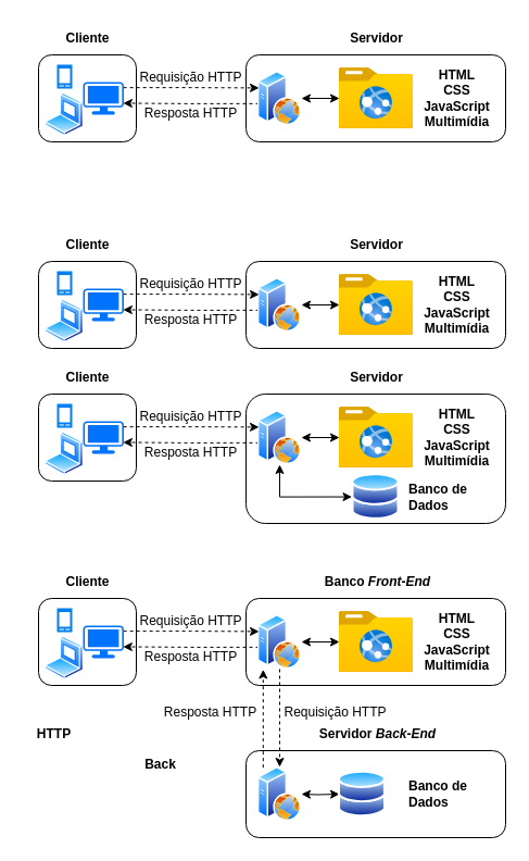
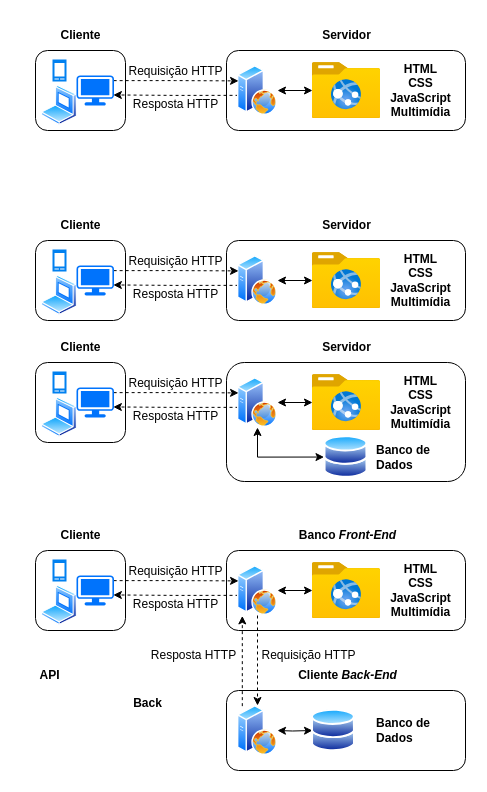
- <mxCell id="77" value="HTTP" style="text;html=1;align=center;verticalAlign=middle;resizable=0;points=[];autosize=1;strokeColor=none;fillColor=none;fontStyle=1" vertex="1" parent="75"><mxGeometry x="10" y="16" width="38" height="26" as="geometry" /></mxCell>
+ <mxCell id="77" value="API" style="text;html=1;align=center;verticalAlign=middle;resizable=0;points=[];autosize=1;strokeColor=none;fillColor=none;fontStyle=1" vertex="1" parent="75"><mxGeometry x="10" y="16" width="38" height="26" as="geometry" /></mxCell>
- <mxCell id="69" value="Servidor &lt;i&gt;Back-End&lt;/i&gt;" style="text;html=1;align=center;verticalAlign=middle;resizable=0;points=[];autosize=1;strokeColor=none;fillColor=none;fontStyle=1" vertex="1" parent="1"><mxGeometry x="284" y="662" width="125" height="26" as="geometry" /></mxCell>
+ <mxCell id="69" value="Cliente &lt;i&gt;Back-End&lt;/i&gt;" style="text;html=1;align=center;verticalAlign=middle;resizable=0;points=[];autosize=1;strokeColor=none;fillColor=none;fontStyle=1" vertex="1" parent="1"><mxGeometry x="284" y="662" width="125" height="26" as="geometry" /></mxCell>
